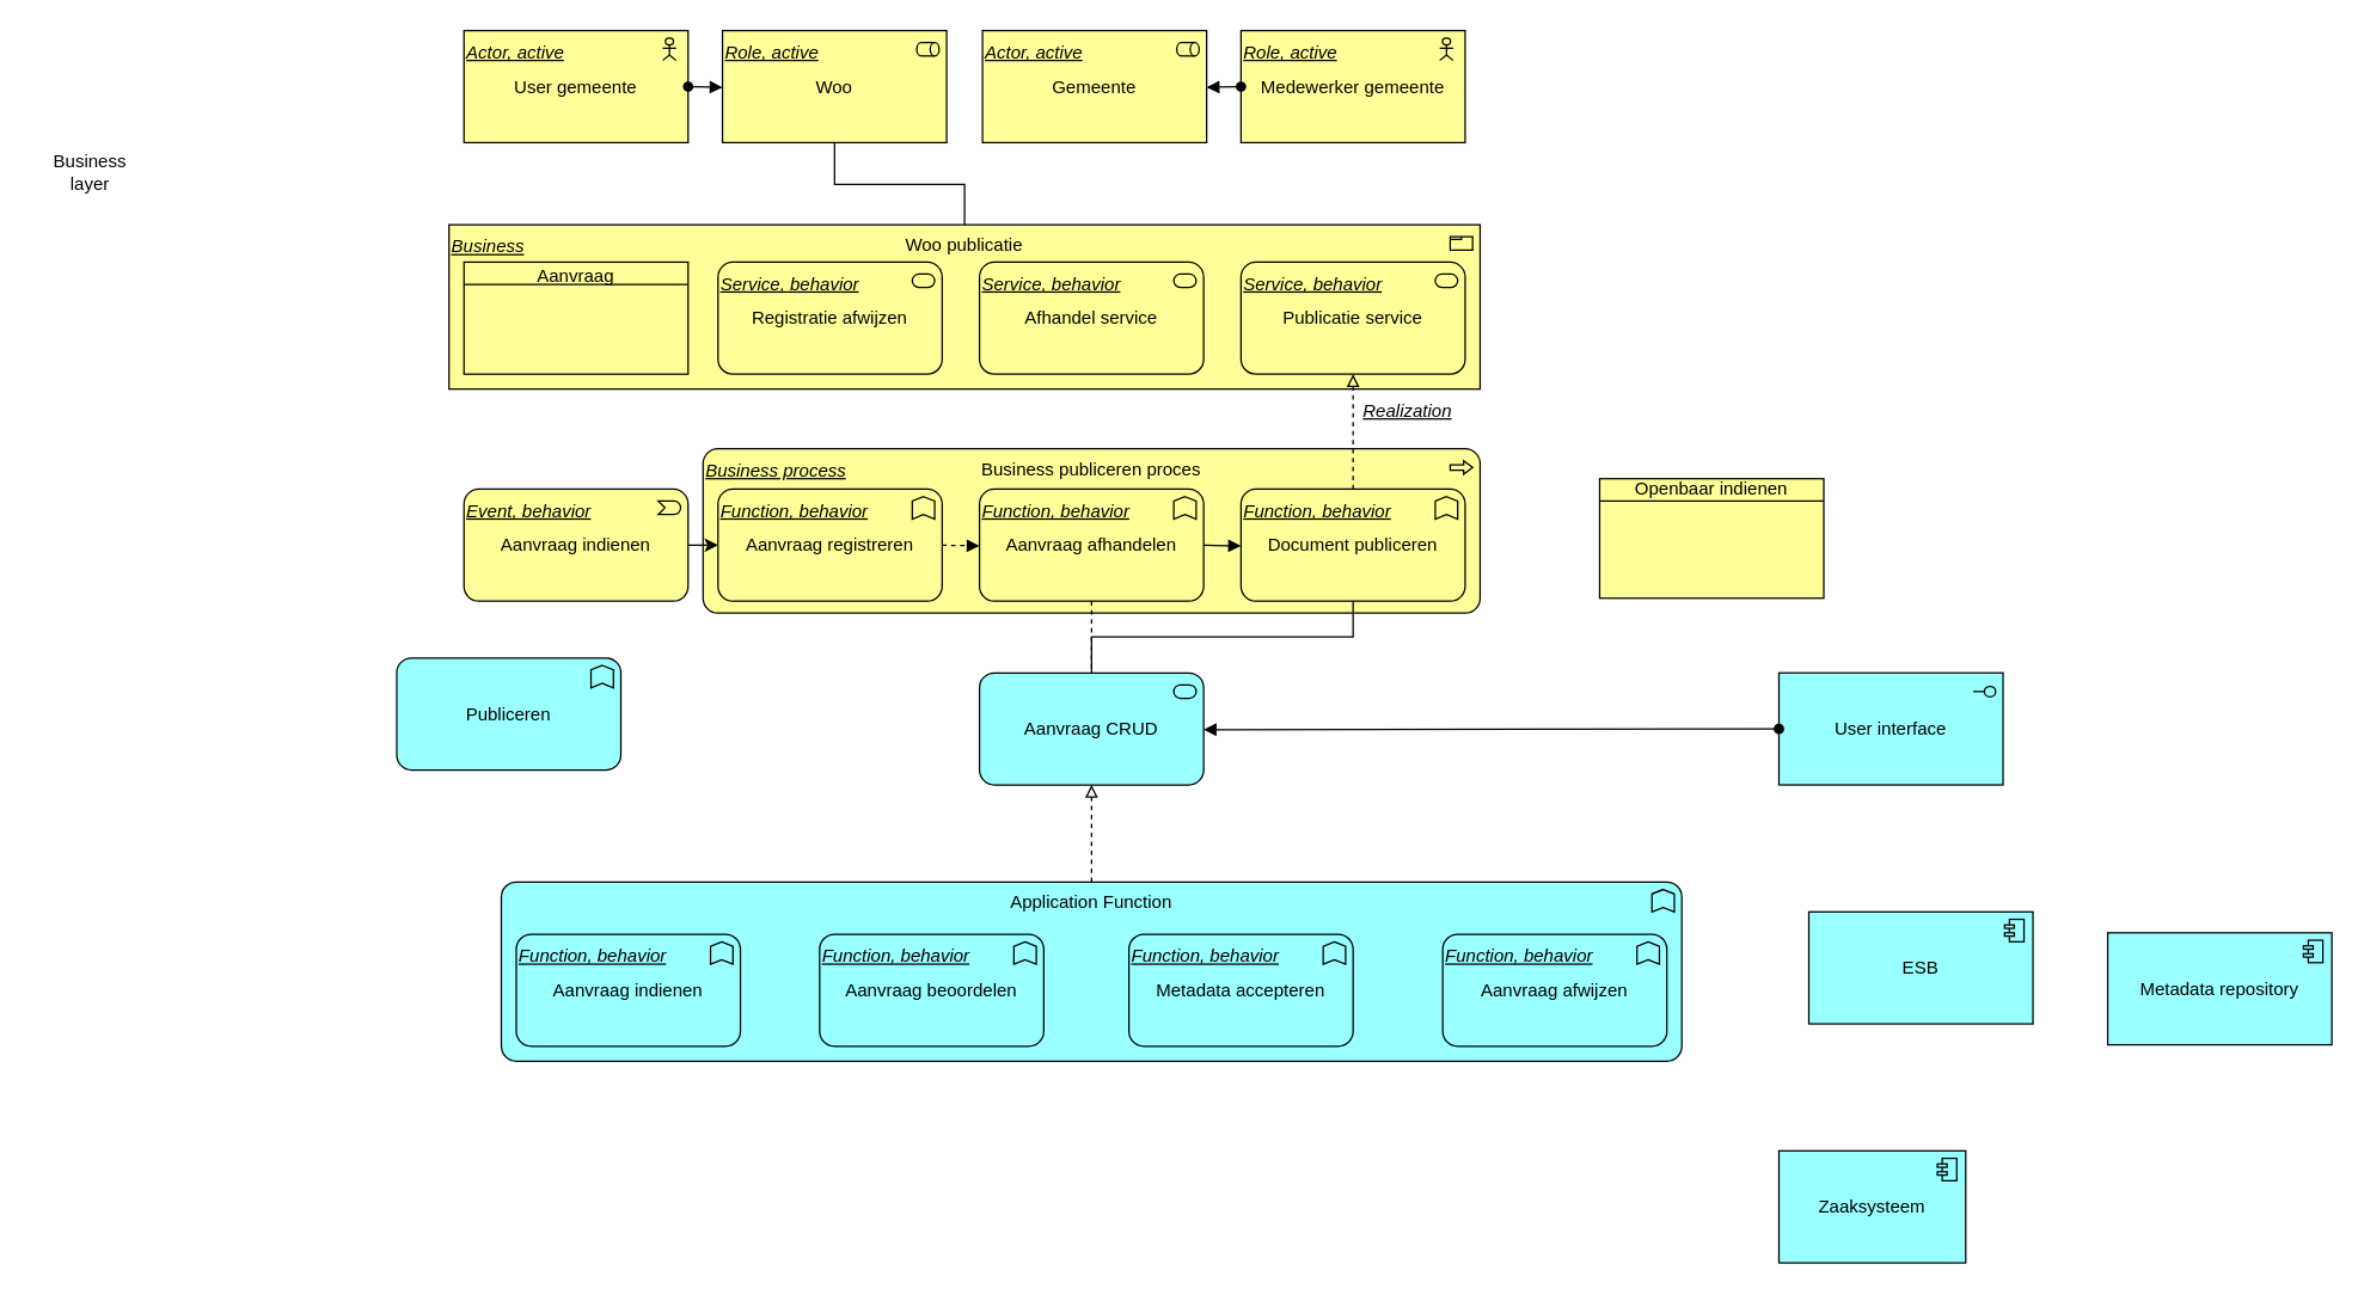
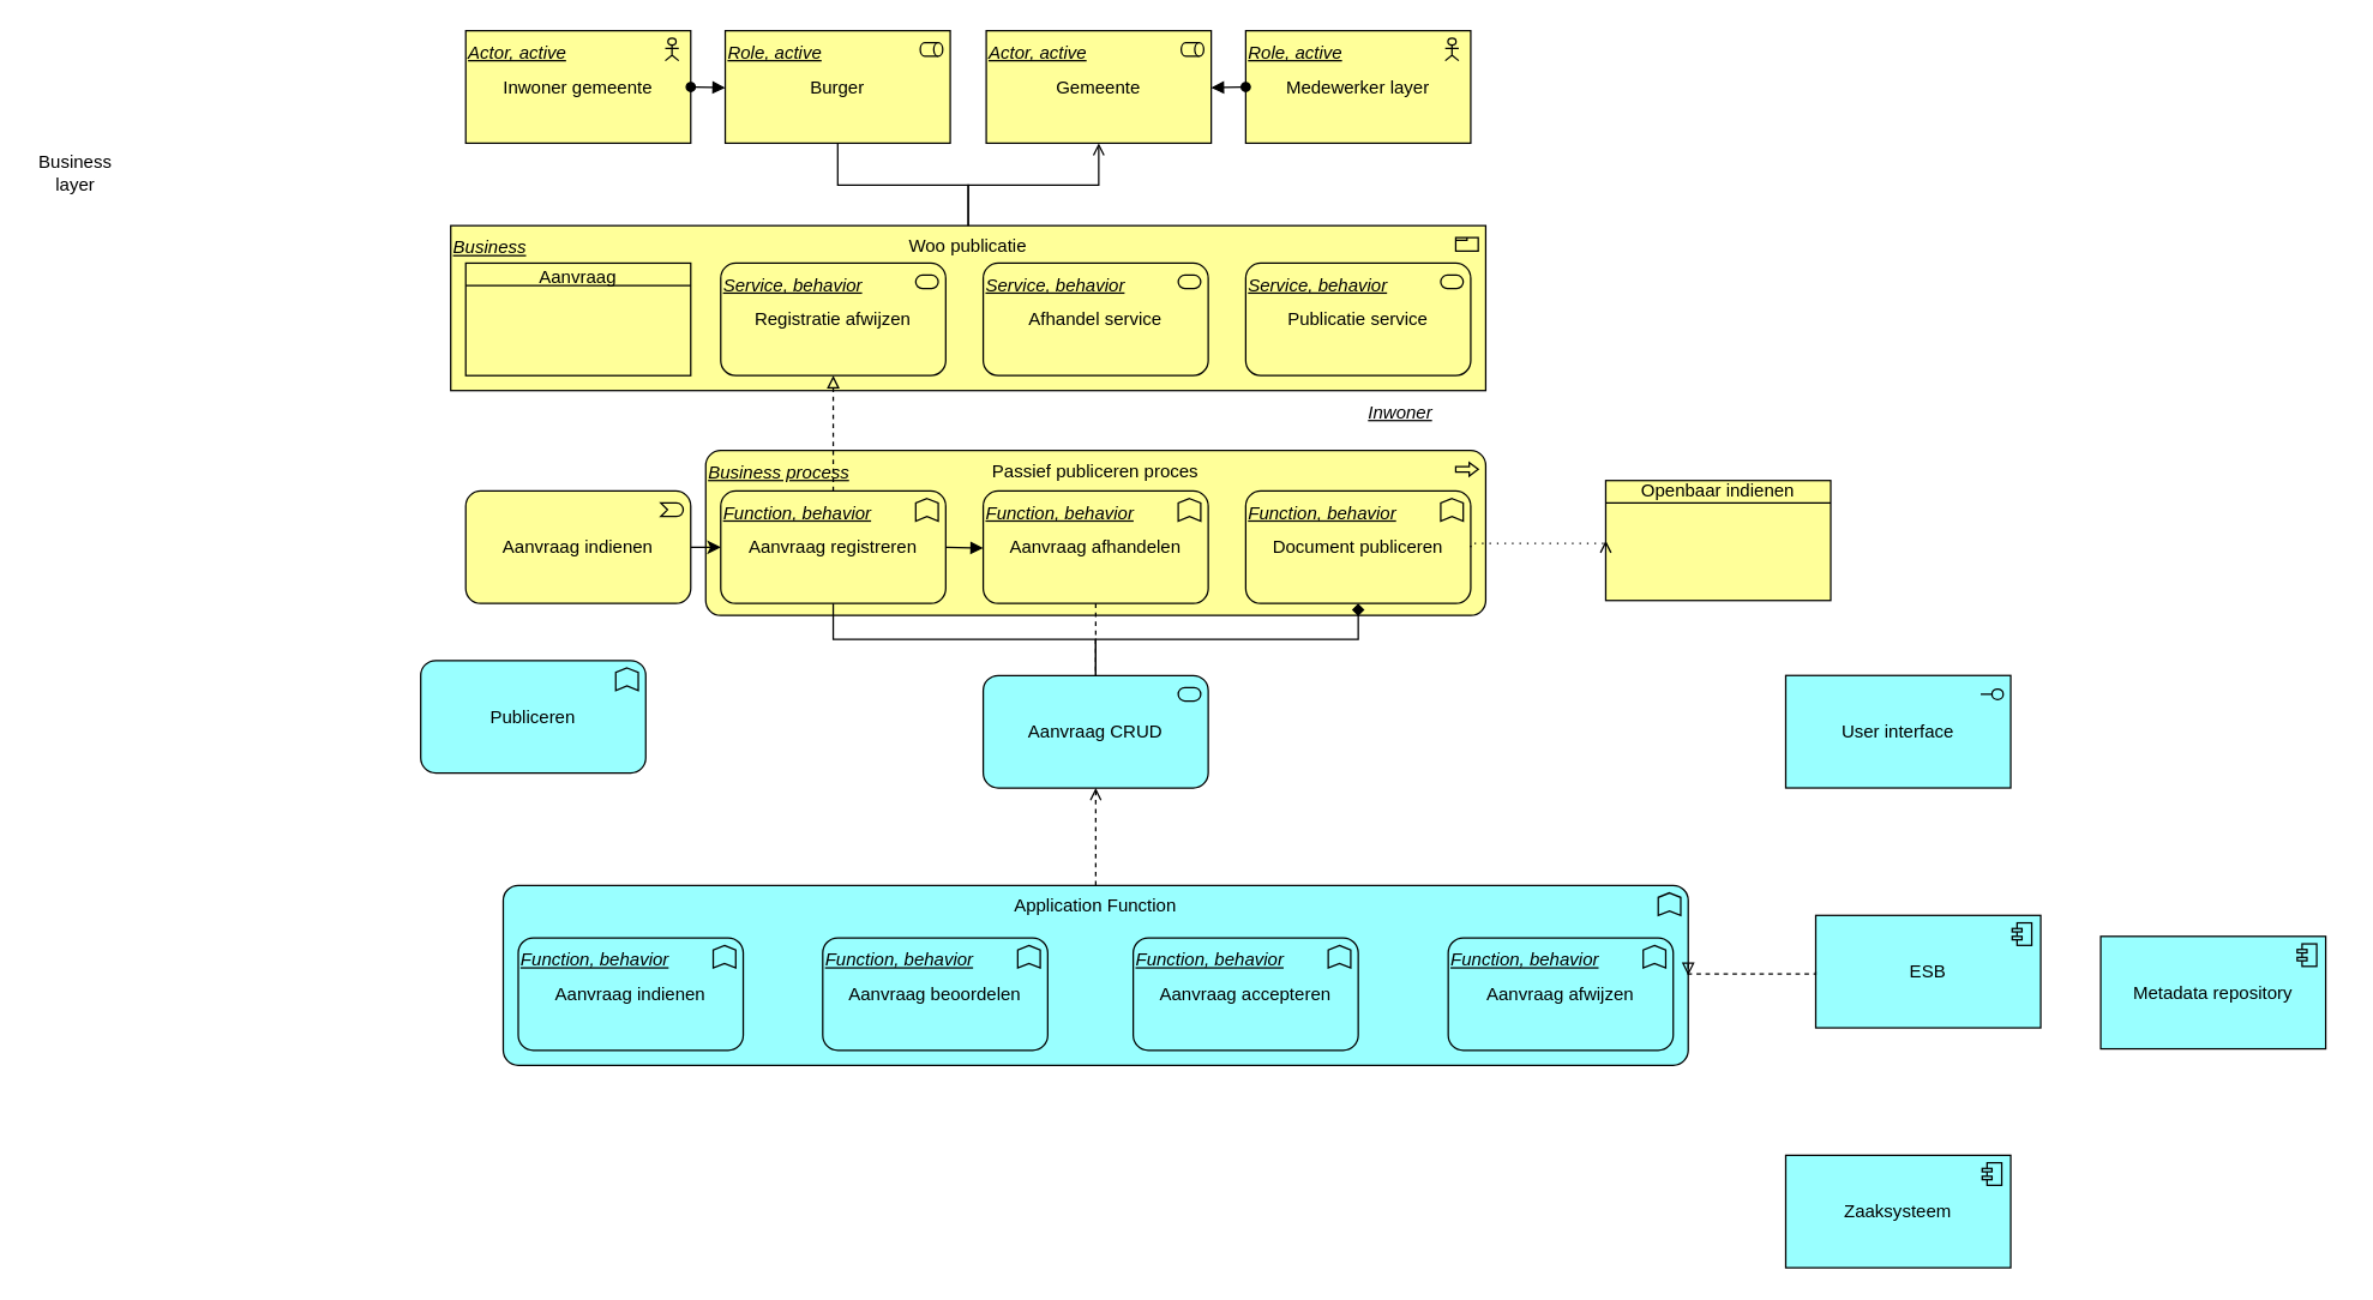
- <mxCell id="4" value="User gemeente" style="html=1;outlineConnect=0;whiteSpace=wrap;fillColor=#ffff99;shape=mxgraph.archimate3.application;appType=actor;archiType=square;" parent="1" vertex="1"><mxGeometry x="310" y="20" width="150" height="75" as="geometry" /></mxCell>
+ <mxCell id="4" value="Inwoner gemeente" style="html=1;outlineConnect=0;whiteSpace=wrap;fillColor=#ffff99;shape=mxgraph.archimate3.application;appType=actor;archiType=square;" parent="1" vertex="1"><mxGeometry x="310" y="20" width="150" height="75" as="geometry" /></mxCell>
- <mxCell id="5" value="Woo" style="html=1;outlineConnect=0;whiteSpace=wrap;fillColor=#ffff99;shape=mxgraph.archimate3.application;appType=role;archiType=square;" parent="1" vertex="1"><mxGeometry x="483" y="20" width="150" height="75" as="geometry" /></mxCell>
+ <mxCell id="5" value="Burger" style="html=1;outlineConnect=0;whiteSpace=wrap;fillColor=#ffff99;shape=mxgraph.archimate3.application;appType=role;archiType=square;" parent="1" vertex="1"><mxGeometry x="483" y="20" width="150" height="75" as="geometry" /></mxCell>
- <mxCell id="23" value="Medewerker gemeente" style="html=1;outlineConnect=0;whiteSpace=wrap;fillColor=#ffff99;shape=mxgraph.archimate3.application;appType=actor;archiType=square;" parent="1" vertex="1"><mxGeometry x="830" y="20" width="150" height="75" as="geometry" /></mxCell>
+ <mxCell id="23" value="Medewerker layer" style="html=1;outlineConnect=0;whiteSpace=wrap;fillColor=#ffff99;shape=mxgraph.archimate3.application;appType=actor;archiType=square;" parent="1" vertex="1"><mxGeometry x="830" y="20" width="150" height="75" as="geometry" /></mxCell>
- <mxCell id="27" value="Business layer" style="text;html=1;align=center;verticalAlign=middle;whiteSpace=wrap;rounded=0;" parent="1" vertex="1"><mxGeometry x="30" y="100" width="60" height="30" as="geometry" /></mxCell>
+ <mxCell id="27" value="Business layer" style="text;html=1;align=center;verticalAlign=middle;whiteSpace=wrap;rounded=0;" parent="1" vertex="1"><mxGeometry x="20" y="100" width="60" height="30" as="geometry" /></mxCell>
+ <mxCell id="26" value="" style="edgeStyle=elbowEdgeStyle;html=1;endArrow=open;elbow=vertical;endFill=1;rounded=0;entryX=0.5;entryY=1;entryDx=0;entryDy=0;entryPerimeter=0;exitX=0.5;exitY=0;exitDx=0;exitDy=0;exitPerimeter=0;" parent="1" source="3" target="24" edge="1"><mxGeometry width="160" relative="1" as="geometry"><mxPoint x="500" y="180" as="sourcePoint" /><mxPoint x="660" y="180" as="targetPoint" /></mxGeometry></mxCell>
- <mxCell id="39" value="Realization" style="text;html=1;align=left;verticalAlign=middle;whiteSpace=wrap;rounded=0;fontStyle=6" parent="1" vertex="1"><mxGeometry x="910" y="260" width="60" height="30" as="geometry" /></mxCell>
+ <mxCell id="39" value="Inwoner" style="text;html=1;align=left;verticalAlign=middle;whiteSpace=wrap;rounded=0;fontStyle=6" parent="1" vertex="1"><mxGeometry x="910" y="260" width="60" height="30" as="geometry" /></mxCell>
+ <mxCell id="20" value="" style="edgeStyle=elbowEdgeStyle;html=1;endArrow=block;elbow=vertical;endFill=0;dashed=1;rounded=0;entryX=0.5;entryY=1;entryDx=0;entryDy=0;entryPerimeter=0;exitX=0.5;exitY=0;exitDx=0;exitDy=0;exitPerimeter=0;" parent="1" source="14" target="11" edge="1"><mxGeometry width="160" relative="1" as="geometry"><mxPoint x="500" y="180" as="sourcePoint" /><mxPoint x="660" y="180" as="targetPoint" /></mxGeometry></mxCell>
- <mxCell id="21" value="" style="edgeStyle=elbowEdgeStyle;html=1;endArrow=block;elbow=vertical;endFill=0;dashed=1;rounded=0;entryX=0.5;entryY=1;entryDx=0;entryDy=0;entryPerimeter=0;" parent="1" source="16" target="13" edge="1"><mxGeometry width="160" relative="1" as="geometry"><mxPoint x="500" y="180" as="sourcePoint" /><mxPoint x="660" y="180" as="targetPoint" /></mxGeometry></mxCell>
- <mxCell id="2" value="Business publiceren proces" style="html=1;outlineConnect=0;whiteSpace=wrap;fillColor=#ffff99;shape=mxgraph.archimate3.application;appType=proc;archiType=rounded;verticalAlign=top;" parent="1" vertex="1"><mxGeometry x="470" y="300" width="520" height="110" as="geometry" /></mxCell>
+ <mxCell id="2" value="Passief publiceren proces" style="html=1;outlineConnect=0;whiteSpace=wrap;fillColor=#ffff99;shape=mxgraph.archimate3.application;appType=proc;archiType=rounded;verticalAlign=top;" parent="1" vertex="1"><mxGeometry x="470" y="300" width="520" height="110" as="geometry" /></mxCell>
- <mxCell id="38" value="Event, behavior" style="text;html=1;align=left;verticalAlign=middle;whiteSpace=wrap;rounded=0;fontStyle=6" parent="1" vertex="1"><mxGeometry x="309.5" y="327" width="147" height="30" as="geometry" /></mxCell>
+ <mxCell id="19" value="" style="edgeStyle=elbowEdgeStyle;html=1;endArrow=open;elbow=vertical;endFill=0;dashed=1;dashPattern=1 4;rounded=0;exitX=1;exitY=0.5;exitDx=0;exitDy=0;exitPerimeter=0;entryX=0;entryY=0.5;entryDx=0;entryDy=0;entryPerimeter=0;" parent="1" source="16" target="9" edge="1"><mxGeometry width="160" relative="1" as="geometry"><mxPoint x="500" y="180" as="sourcePoint" /><mxPoint x="1050" y="440" as="targetPoint" /></mxGeometry></mxCell>
- <mxCell id="18" value="" style="edgeStyle=elbowEdgeStyle;html=1;endArrow=block;dashed=1;elbow=vertical;endFill=1;rounded=0;exitX=1;exitY=0.5;exitDx=0;exitDy=0;exitPerimeter=0;entryX=0;entryY=0.5;entryDx=0;entryDy=0;entryPerimeter=0;" parent="1" source="14" target="15" edge="1"><mxGeometry width="160" relative="1" as="geometry"><mxPoint x="480" y="190" as="sourcePoint" /><mxPoint x="640" y="190" as="targetPoint" /></mxGeometry></mxCell>
+ <mxCell id="18" value="" style="edgeStyle=elbowEdgeStyle;html=1;endArrow=block;dashed=0;elbow=vertical;endFill=1;rounded=0;exitX=1;exitY=0.5;exitDx=0;exitDy=0;exitPerimeter=0;entryX=0;entryY=0.5;entryDx=0;entryDy=0;entryPerimeter=0;" parent="1" source="14" target="15" edge="1"><mxGeometry width="160" relative="1" as="geometry"><mxPoint x="480" y="190" as="sourcePoint" /><mxPoint x="640" y="190" as="targetPoint" /></mxGeometry></mxCell>
- <mxCell id="17" value="" style="edgeStyle=elbowEdgeStyle;html=1;endArrow=block;dashed=0;elbow=vertical;endFill=1;rounded=0;exitX=1;exitY=0.5;exitDx=0;exitDy=0;exitPerimeter=0;entryX=0;entryY=0.5;entryDx=0;entryDy=0;entryPerimeter=0;" parent="1" source="15" target="16" edge="1"><mxGeometry width="160" relative="1" as="geometry"><mxPoint x="480" y="190" as="sourcePoint" /><mxPoint x="640" y="190" as="targetPoint" /></mxGeometry></mxCell>
- <mxCell id="59" value="" style="edgeStyle=elbowEdgeStyle;html=1;endArrow=none;elbow=vertical;rounded=0;entryX=0.5;entryY=1;entryDx=0;entryDy=0;entryPerimeter=0;exitX=0.5;exitY=0;exitDx=0;exitDy=0;exitPerimeter=0;" parent="1" source="43" target="16" edge="1"><mxGeometry width="160" relative="1" as="geometry"><mxPoint x="630" y="380" as="sourcePoint" /><mxPoint x="790" y="380" as="targetPoint" /></mxGeometry></mxCell>
+ <mxCell id="59" value="" style="edgeStyle=elbowEdgeStyle;html=1;endArrow=diamond;elbow=vertical;rounded=0;entryX=0.5;entryY=1;entryDx=0;entryDy=0;entryPerimeter=0;exitX=0.5;exitY=0;exitDx=0;exitDy=0;exitPerimeter=0;" parent="1" source="43" target="16" edge="1"><mxGeometry width="160" relative="1" as="geometry"><mxPoint x="630" y="380" as="sourcePoint" /><mxPoint x="790" y="380" as="targetPoint" /></mxGeometry></mxCell>
+ <mxCell id="57" value="" style="edgeStyle=elbowEdgeStyle;html=1;endArrow=none;elbow=vertical;rounded=0;exitX=0.5;exitY=1;exitDx=0;exitDy=0;exitPerimeter=0;entryX=0.5;entryY=0;entryDx=0;entryDy=0;entryPerimeter=0;" parent="1" source="14" target="43" edge="1"><mxGeometry width="160" relative="1" as="geometry"><mxPoint x="630" y="380" as="sourcePoint" /><mxPoint x="790" y="380" as="targetPoint" /></mxGeometry></mxCell>
- <mxCell id="44" value="Publiceren" style="html=1;outlineConnect=0;whiteSpace=wrap;fillColor=#99ffff;shape=mxgraph.archimate3.application;appType=func;archiType=rounded;" parent="1" vertex="1"><mxGeometry x="265" y="440" width="150" height="75" as="geometry" /></mxCell>
+ <mxCell id="44" value="Publiceren" style="html=1;outlineConnect=0;whiteSpace=wrap;fillColor=#99ffff;shape=mxgraph.archimate3.application;appType=func;archiType=rounded;" parent="1" vertex="1"><mxGeometry x="280" y="440" width="150" height="75" as="geometry" /></mxCell>
- <mxCell id="45" value="" style="endArrow=block;html=1;endFill=1;startArrow=oval;startFill=1;edgeStyle=elbowEdgeStyle;elbow=vertical;rounded=0;exitX=0;exitY=0.5;exitDx=0;exitDy=0;exitPerimeter=0;entryX=1;entryY=0.5;entryDx=0;entryDy=0;entryPerimeter=0;" parent="1" source="42" target="43" edge="1"><mxGeometry width="160" relative="1" as="geometry"><mxPoint x="575" y="330" as="sourcePoint" /><mxPoint x="735" y="330" as="targetPoint" /></mxGeometry></mxCell>
- <mxCell id="56" value="" style="edgeStyle=elbowEdgeStyle;html=1;endArrow=block;elbow=vertical;endFill=0;dashed=1;rounded=0;entryX=0.5;entryY=1;entryDx=0;entryDy=0;entryPerimeter=0;" parent="1" source="47" target="43" edge="1"><mxGeometry width="160" relative="1" as="geometry"><mxPoint x="630" y="380" as="sourcePoint" /><mxPoint x="790" y="380" as="targetPoint" /></mxGeometry></mxCell>
+ <mxCell id="56" value="" style="edgeStyle=elbowEdgeStyle;html=1;endArrow=open;elbow=vertical;endFill=0;dashed=1;rounded=0;entryX=0.5;entryY=1;entryDx=0;entryDy=0;entryPerimeter=0;" parent="1" source="47" target="43" edge="1"><mxGeometry width="160" relative="1" as="geometry"><mxPoint x="630" y="380" as="sourcePoint" /><mxPoint x="790" y="380" as="targetPoint" /></mxGeometry></mxCell>
+ <mxCell id="63" value="" style="edgeStyle=elbowEdgeStyle;html=1;endArrow=block;elbow=vertical;endFill=0;dashed=1;rounded=0;exitX=0;exitY=0.5;exitDx=0;exitDy=0;exitPerimeter=0;entryX=1;entryY=0.5;entryDx=0;entryDy=0;entryPerimeter=0;" parent="1" source="60" target="47" edge="1"><mxGeometry width="160" relative="1" as="geometry"><mxPoint x="780" y="530" as="sourcePoint" /><mxPoint x="1170" y="590" as="targetPoint" /><Array as="points" /></mxGeometry></mxCell>
- <mxCell id="61" value="Metadata repository" style="html=1;outlineConnect=0;whiteSpace=wrap;fillColor=#99ffff;shape=mxgraph.archimate3.application;appType=comp;archiType=square;" parent="1" vertex="1"><mxGeometry x="1410" y="624" width="150" height="75" as="geometry" /></mxCell>
+ <mxCell id="61" value="Metadata repository" style="html=1;outlineConnect=0;whiteSpace=wrap;fillColor=#99ffff;shape=mxgraph.archimate3.application;appType=comp;archiType=square;" parent="1" vertex="1"><mxGeometry x="1400" y="624" width="150" height="75" as="geometry" /></mxCell>
- <mxCell id="50" value="Metadata accepteren" style="html=1;outlineConnect=0;whiteSpace=wrap;fillColor=#99ffff;shape=mxgraph.archimate3.application;appType=func;archiType=rounded;" parent="46" vertex="1"><mxGeometry x="420" y="35" width="150" height="75" as="geometry" /></mxCell>
+ <mxCell id="50" value="Aanvraag accepteren" style="html=1;outlineConnect=0;whiteSpace=wrap;fillColor=#99ffff;shape=mxgraph.archimate3.application;appType=func;archiType=rounded;" parent="46" vertex="1"><mxGeometry x="420" y="35" width="150" height="75" as="geometry" /></mxCell>
- <mxCell id="62" value="Zaaksysteem" style="html=1;outlineConnect=0;whiteSpace=wrap;fillColor=#99ffff;shape=mxgraph.archimate3.application;appType=comp;archiType=square;" parent="1" vertex="1"><mxGeometry x="1190" y="770" width="125" height="75" as="geometry" /></mxCell>
+ <mxCell id="62" value="Zaaksysteem" style="html=1;outlineConnect=0;whiteSpace=wrap;fillColor=#99ffff;shape=mxgraph.archimate3.application;appType=comp;archiType=square;" parent="1" vertex="1"><mxGeometry x="1190" y="770" width="150" height="75" as="geometry" /></mxCell>
